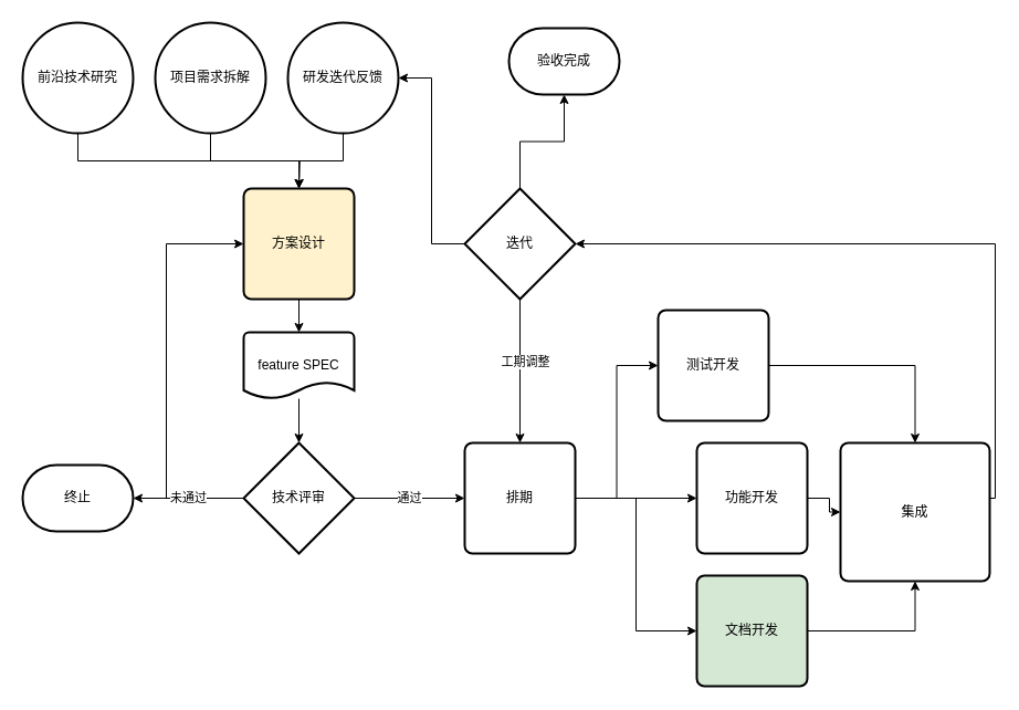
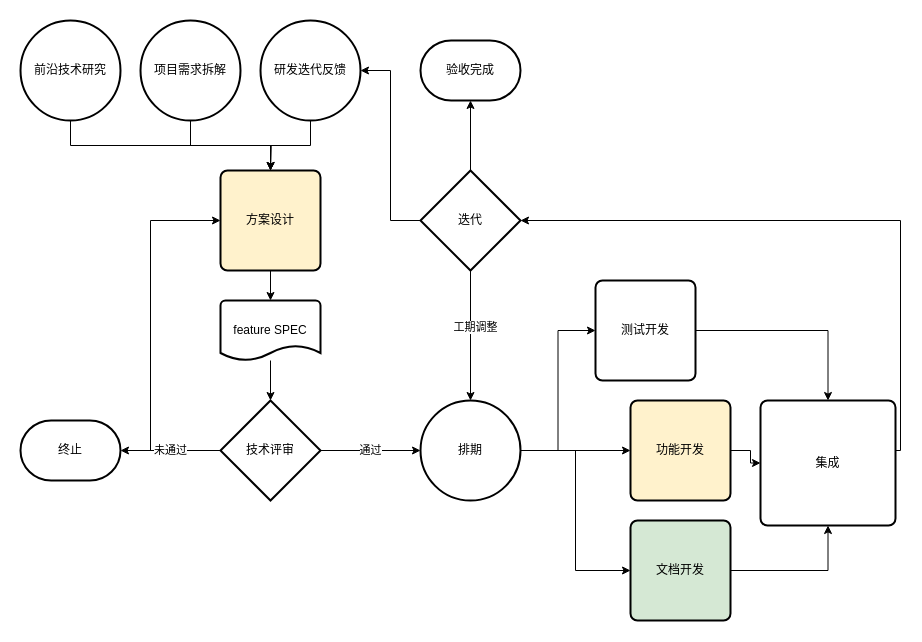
- <mxCell id="21" value="验收完成" style="strokeWidth=2;html=1;shape=mxgraph.flowchart.terminator;whiteSpace=wrap;" vertex="1" parent="1"><mxGeometry x="460" y="25" width="100" height="60" as="geometry" /></mxCell>
+ <mxCell id="21" value="验收完成" style="strokeWidth=2;html=1;shape=mxgraph.flowchart.terminator;whiteSpace=wrap;" vertex="1" parent="1"><mxGeometry x="420" y="40" width="100" height="60" as="geometry" /></mxCell>
- <mxCell id="14" value="排期" style="rounded=1;whiteSpace=wrap;html=1;absoluteArcSize=1;arcSize=14;strokeWidth=2;" vertex="1" parent="1"><mxGeometry x="420" y="400" width="100" height="100" as="geometry" /></mxCell>
+ <mxCell id="14" value="排期" style="ellipse;whiteSpace=wrap;html=1;absoluteArcSize=1;arcSize=14;strokeWidth=2;" vertex="1" parent="1"><mxGeometry x="420" y="400" width="100" height="100" as="geometry" /></mxCell>
- <mxCell id="18" value="功能开发" style="rounded=1;whiteSpace=wrap;html=1;absoluteArcSize=1;arcSize=14;strokeWidth=2;" vertex="1" parent="1"><mxGeometry x="630" y="400" width="100" height="100" as="geometry" /></mxCell>
+ <mxCell id="18" value="功能开发" style="rounded=1;whiteSpace=wrap;html=1;absoluteArcSize=1;arcSize=14;strokeWidth=2;fillColor=#fff2cc;" vertex="1" parent="1"><mxGeometry x="630" y="400" width="100" height="100" as="geometry" /></mxCell>
